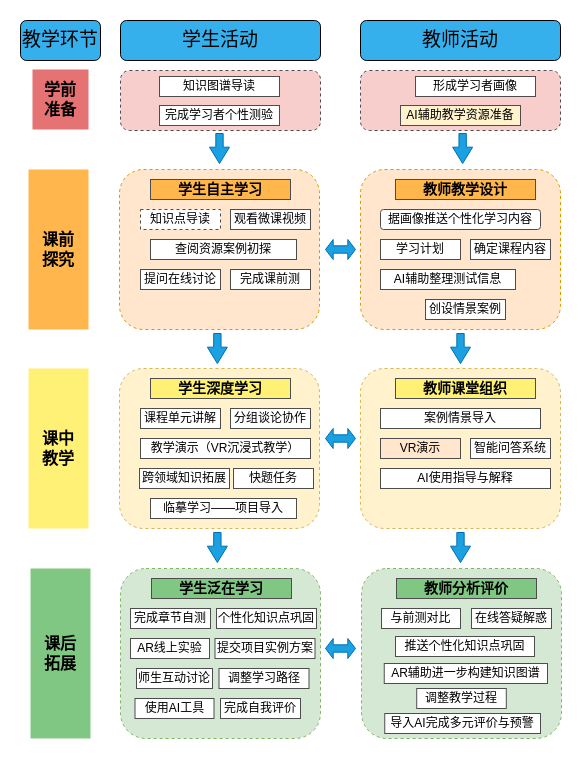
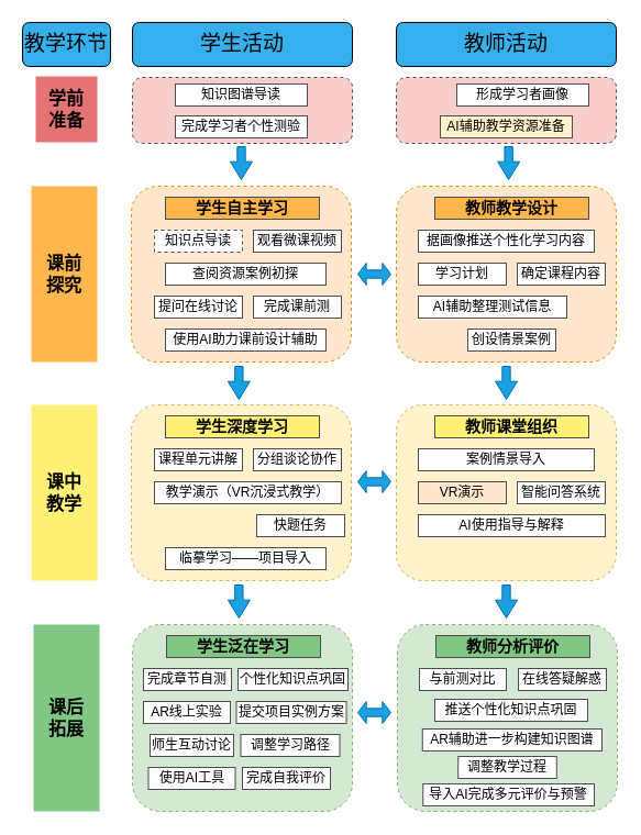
- <mxCell id="25" value="据画像推送个性化学习内容" style="whiteSpace=wrap;html=1;strokeColor=#4D4D4D;rounded=1;" vertex="1" parent="1"><mxGeometry x="380" y="209" width="160" height="20" as="geometry" /></mxCell>
+ <mxCell id="25" value="据画像推送个性化学习内容" style="rounded=0;whiteSpace=wrap;html=1;strokeColor=#4D4D4D;" vertex="1" parent="1"><mxGeometry x="380" y="209" width="160" height="20" as="geometry" /></mxCell>
+ <mxCell id="21" value="使用AI助力课前设计辅助" style="rounded=0;whiteSpace=wrap;html=1;strokeColor=#4D4D4D;" vertex="1" parent="1"><mxGeometry x="150" y="299" width="146" height="20" as="geometry" /></mxCell>
- <mxCell id="34" value="跨领域知识拓展" style="rounded=0;whiteSpace=wrap;html=1;strokeColor=#4D4D4D;" vertex="1" parent="1"><mxGeometry x="139" y="468" width="90" height="20" as="geometry" /></mxCell>
